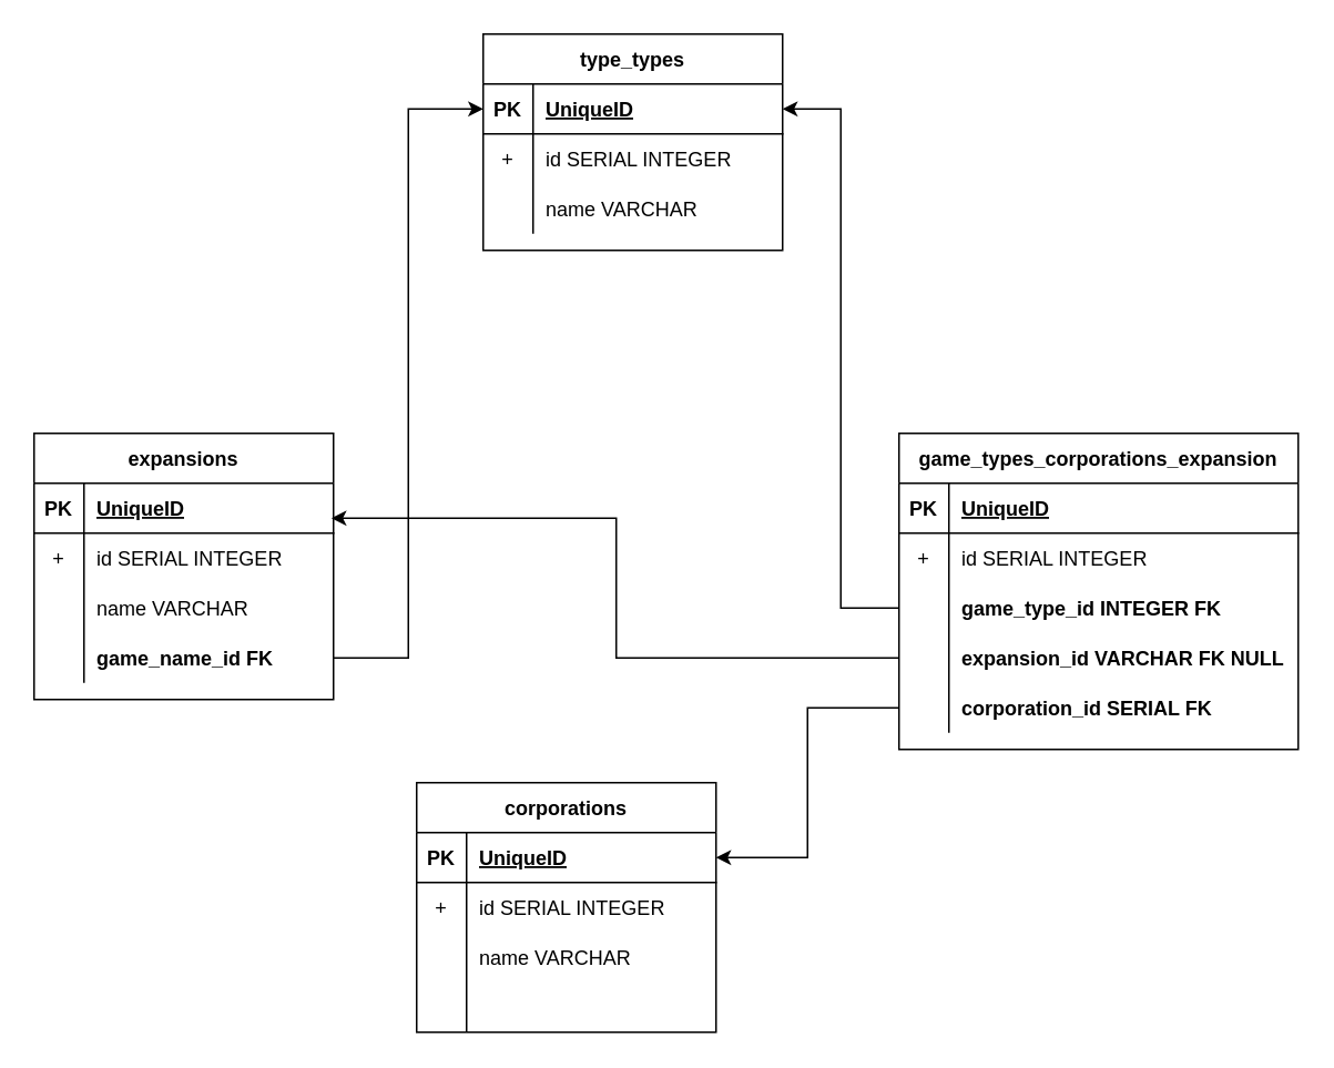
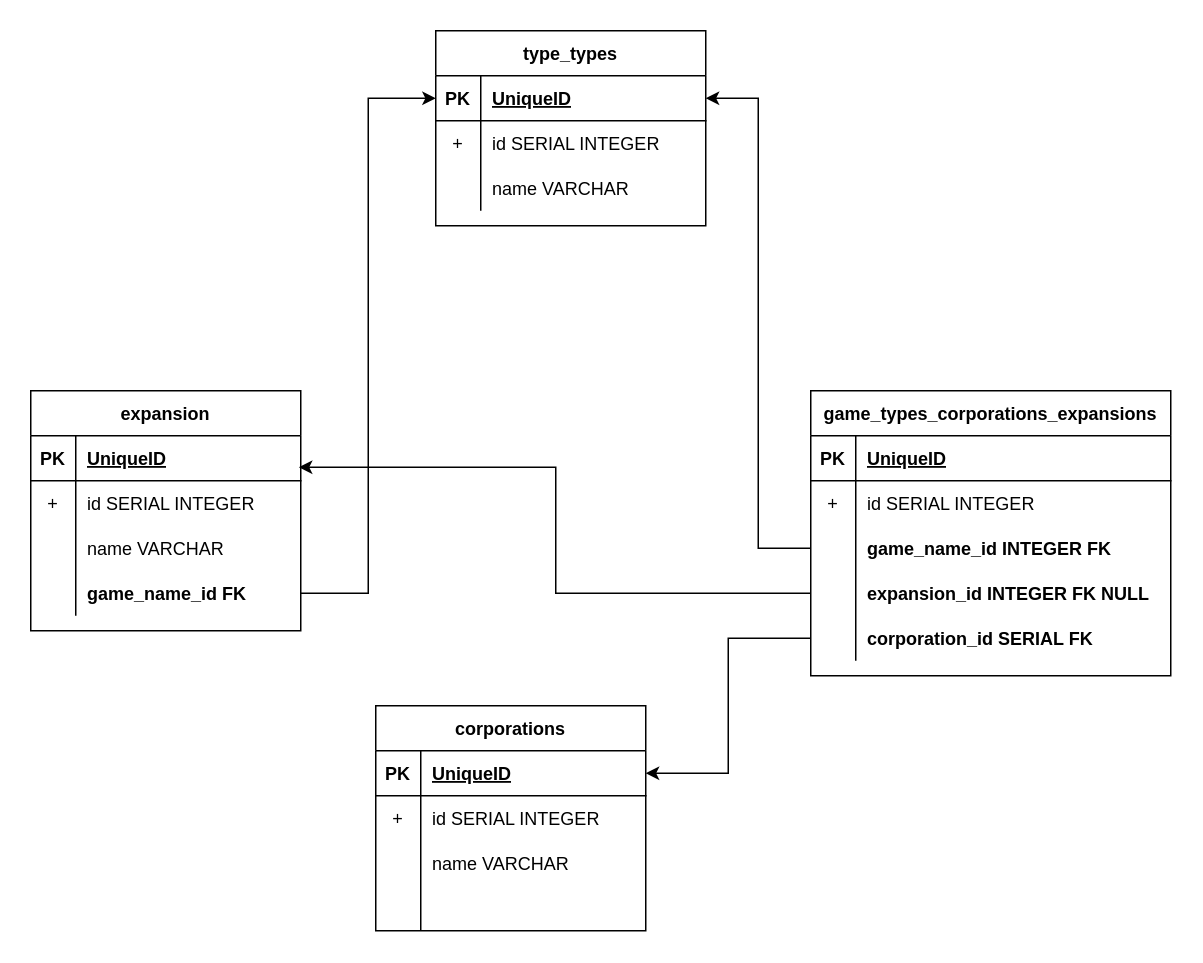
- <mxCell id="41" value="expansions" style="shape=table;startSize=30;container=1;collapsible=1;childLayout=tableLayout;fixedRows=1;rowLines=0;fontStyle=1;align=center;resizeLast=1;" vertex="1" parent="1"><mxGeometry x="20" y="260" width="180" height="160" as="geometry" /></mxCell>
+ <mxCell id="41" value="expansion" style="shape=table;startSize=30;container=1;collapsible=1;childLayout=tableLayout;fixedRows=1;rowLines=0;fontStyle=1;align=center;resizeLast=1;" vertex="1" parent="1"><mxGeometry x="20" y="260" width="180" height="160" as="geometry" /></mxCell>
- <mxCell id="25" value="game_types_corporations_expansion" style="shape=table;startSize=30;container=1;collapsible=1;childLayout=tableLayout;fixedRows=1;rowLines=0;fontStyle=1;align=center;resizeLast=1;" vertex="1" parent="1"><mxGeometry x="540" y="260" width="240" height="190" as="geometry" /></mxCell>
+ <mxCell id="25" value="game_types_corporations_expansions" style="shape=table;startSize=30;container=1;collapsible=1;childLayout=tableLayout;fixedRows=1;rowLines=0;fontStyle=1;align=center;resizeLast=1;" vertex="1" parent="1"><mxGeometry x="540" y="260" width="240" height="190" as="geometry" /></mxCell>
- <mxCell id="34" value="game_type_id INTEGER FK" style="shape=partialRectangle;connectable=0;fillColor=none;top=0;left=0;bottom=0;right=0;align=left;spacingLeft=6;overflow=hidden;fontStyle=1" vertex="1" parent="32"><mxGeometry x="30" width="210" height="30" as="geometry"><mxRectangle width="210" height="30" as="alternateBounds" /></mxGeometry></mxCell>
+ <mxCell id="34" value="game_name_id INTEGER FK" style="shape=partialRectangle;connectable=0;fillColor=none;top=0;left=0;bottom=0;right=0;align=left;spacingLeft=6;overflow=hidden;fontStyle=1" vertex="1" parent="32"><mxGeometry x="30" width="210" height="30" as="geometry"><mxRectangle width="210" height="30" as="alternateBounds" /></mxGeometry></mxCell>
- <mxCell id="37" value="expansion_id VARCHAR FK NULL" style="shape=partialRectangle;connectable=0;fillColor=none;top=0;left=0;bottom=0;right=0;align=left;spacingLeft=6;overflow=hidden;fontStyle=1" vertex="1" parent="35"><mxGeometry x="30" width="210" height="30" as="geometry"><mxRectangle width="210" height="30" as="alternateBounds" /></mxGeometry></mxCell>
+ <mxCell id="37" value="expansion_id INTEGER FK NULL" style="shape=partialRectangle;connectable=0;fillColor=none;top=0;left=0;bottom=0;right=0;align=left;spacingLeft=6;overflow=hidden;fontStyle=1" vertex="1" parent="35"><mxGeometry x="30" width="210" height="30" as="geometry"><mxRectangle width="210" height="30" as="alternateBounds" /></mxGeometry></mxCell>
